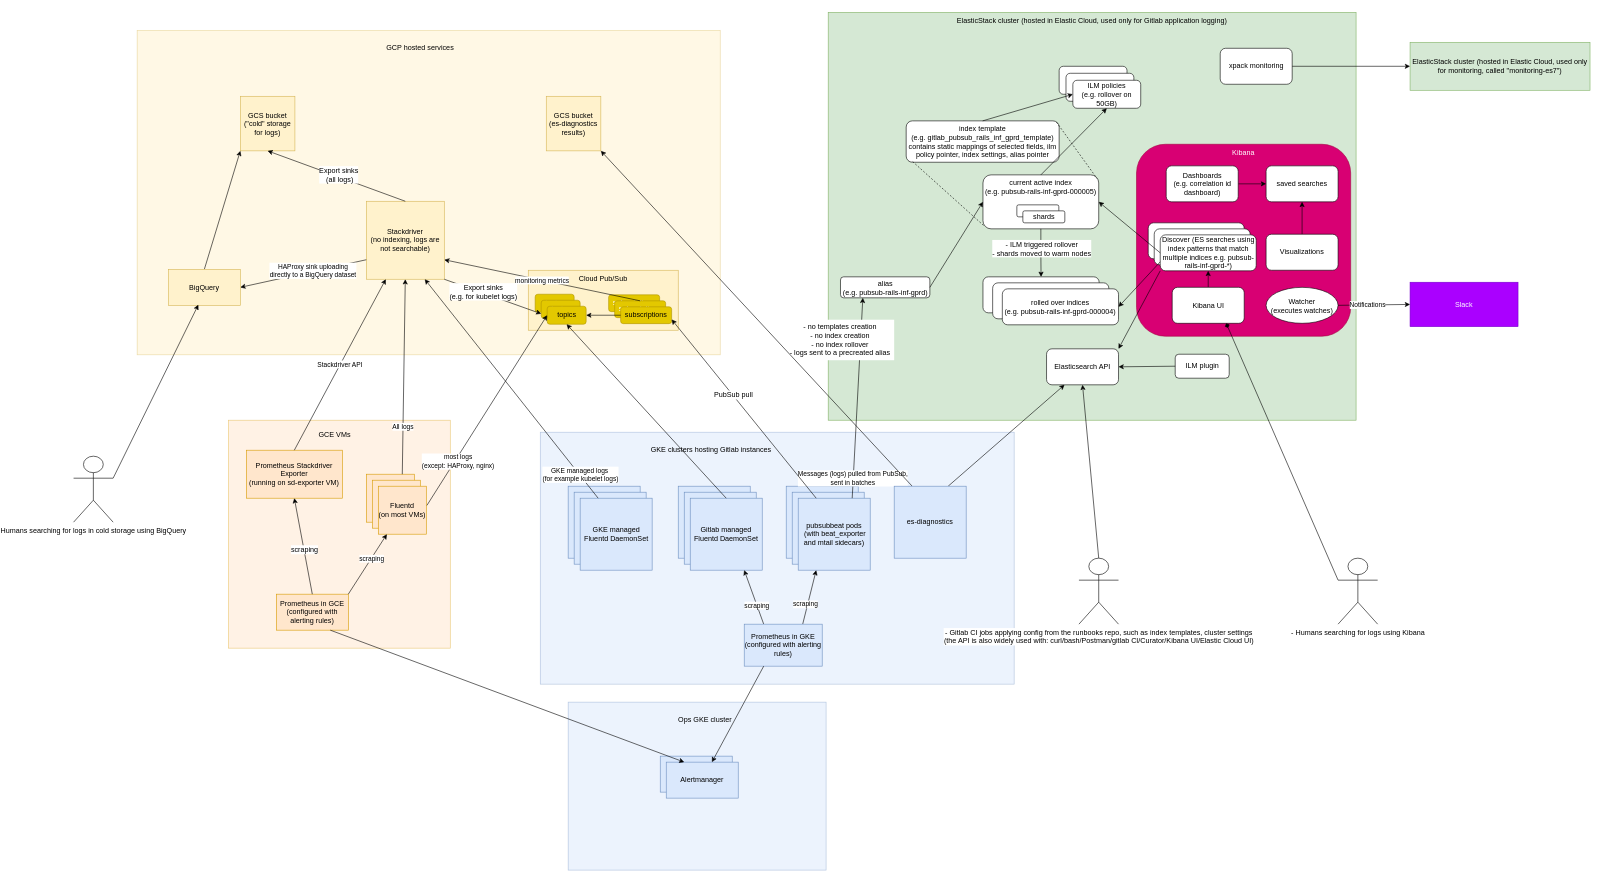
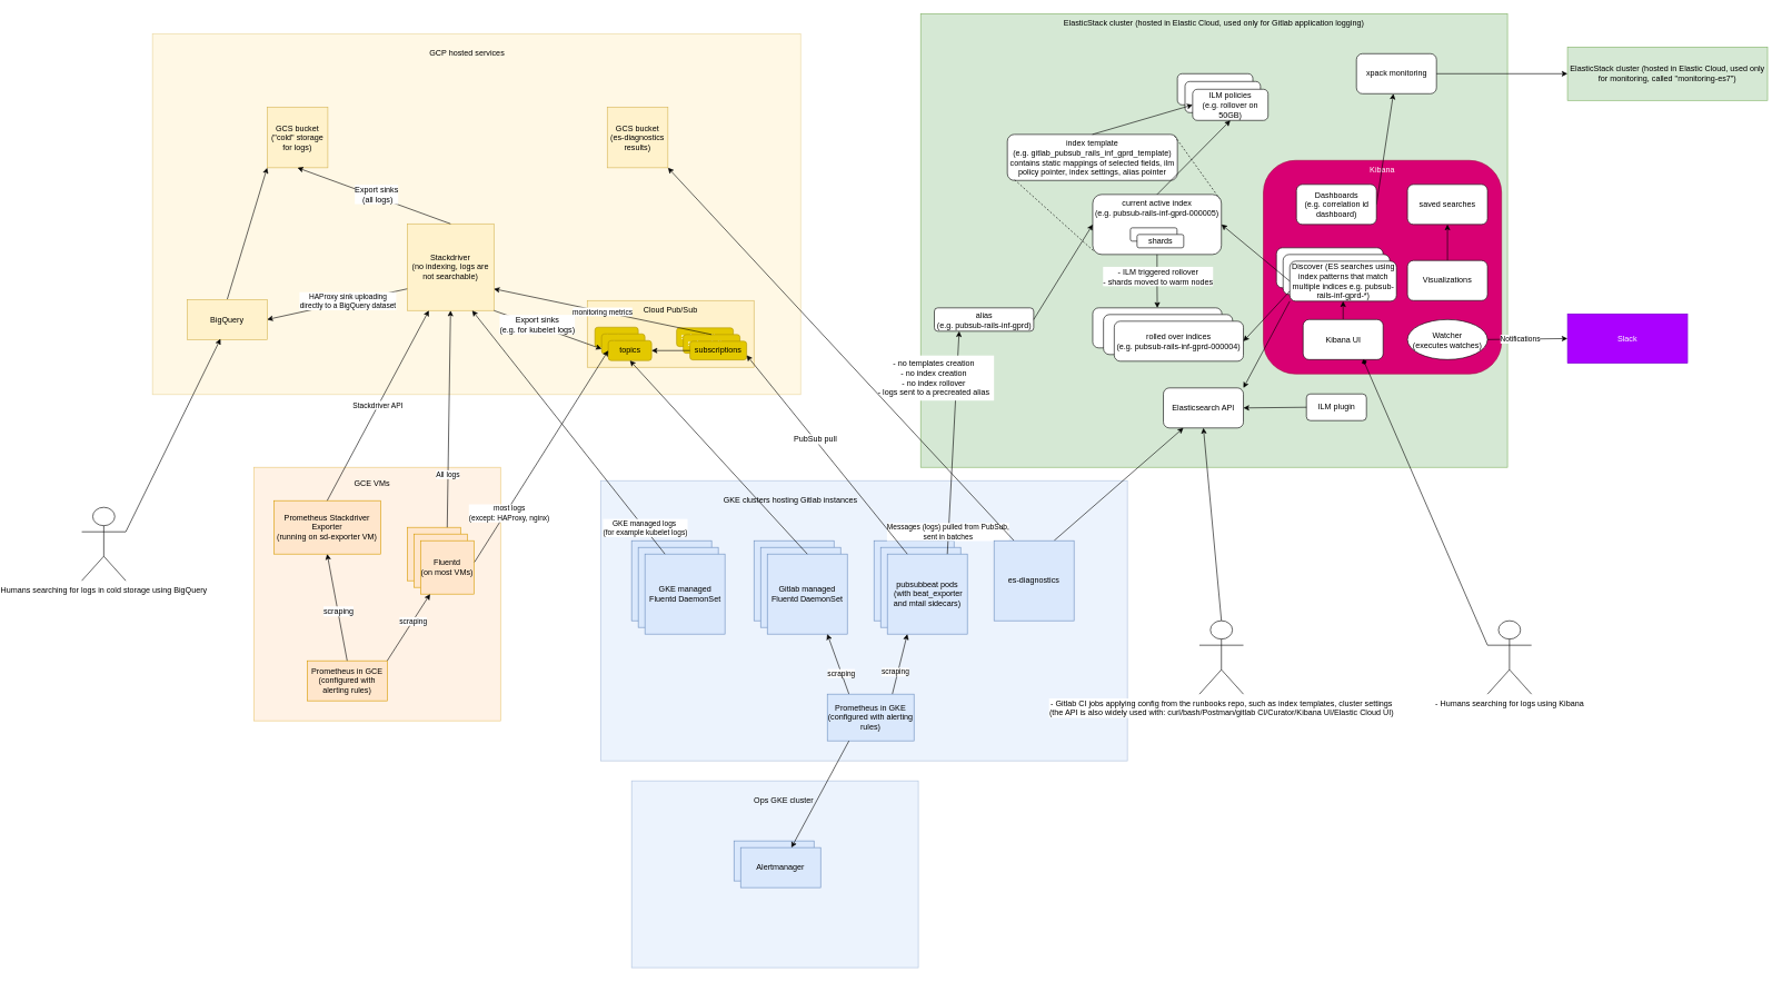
- <mxCell id="81" style="edgeStyle=none;rounded=0;orthogonalLoop=1;jettySize=auto;html=1;exitX=1;exitY=0.5;exitDx=0;exitDy=0;entryX=0;entryY=0.5;entryDx=0;entryDy=0;fontColor=#000000;" parent="1" source="82" target="83" edge="1"><mxGeometry relative="1" as="geometry" /></mxCell>
+ <mxCell id="81" style="edgeStyle=none;rounded=0;orthogonalLoop=1;jettySize=auto;html=1;exitX=1;exitY=0.5;exitDx=0;exitDy=0;fontColor=#000000;" parent="1" source="82" target="79" edge="1"><mxGeometry relative="1" as="geometry" /></mxCell>
- <mxCell id="130" style="edgeStyle=none;rounded=0;orthogonalLoop=1;jettySize=auto;html=1;exitX=0.75;exitY=1;exitDx=0;exitDy=0;entryX=0.25;entryY=0;entryDx=0;entryDy=0;fontColor=#000000;" parent="1" source="20" target="129" edge="1"><mxGeometry relative="1" as="geometry" /></mxCell>
